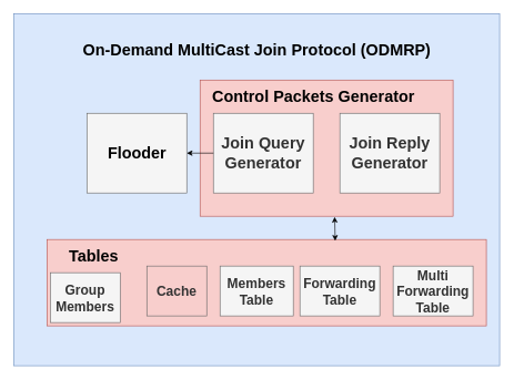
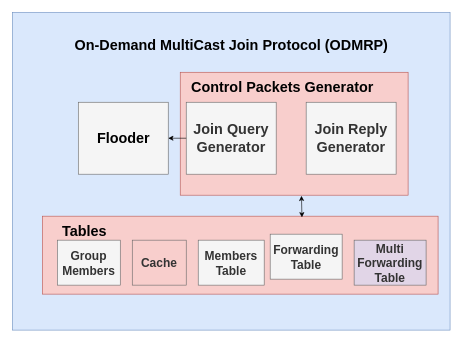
- <mxCell id="8" value="Join Query Generator" style="rounded=0;whiteSpace=wrap;html=1;fillColor=#f5f5f5;strokeColor=#666666;fontColor=#333333;fontSize=24;fontStyle=1" parent="1" vertex="1"><mxGeometry x="320" y="170" width="150" height="120" as="geometry" /></mxCell>
+ <mxCell id="8" value="Join Query Generator" style="rounded=0;whiteSpace=wrap;html=1;fillColor=#f5f5f5;strokeColor=#666666;fontColor=#333333;fontSize=24;fontStyle=1" parent="1" vertex="1"><mxGeometry x="310" y="170" width="150" height="120" as="geometry" /></mxCell>
- <mxCell id="16" value="&lt;font style=&quot;font-size: 20px&quot;&gt;&lt;b&gt;Forwarding Table&lt;br&gt;&lt;/b&gt;&lt;/font&gt;" style="rounded=0;whiteSpace=wrap;html=1;fillColor=#f5f5f5;strokeColor=#666666;fontColor=#333333;" parent="1" vertex="1"><mxGeometry x="450" y="400" width="120" height="75" as="geometry" /></mxCell>
+ <mxCell id="16" value="&lt;font style=&quot;font-size: 20px&quot;&gt;&lt;b&gt;Forwarding Table&lt;br&gt;&lt;/b&gt;&lt;/font&gt;" style="rounded=0;whiteSpace=wrap;html=1;fillColor=#f5f5f5;strokeColor=#666666;fontColor=#333333;" parent="1" vertex="1"><mxGeometry x="450" y="390" width="120" height="75" as="geometry" /></mxCell>
- <mxCell id="17" value="Multi Forwarding Table" style="rounded=0;whiteSpace=wrap;html=1;fillColor=#f5f5f5;strokeColor=#666666;fontColor=#333333;fontSize=20;fontStyle=1" parent="1" vertex="1"><mxGeometry x="590" y="400" width="120" height="75" as="geometry" /></mxCell>
+ <mxCell id="17" value="Multi Forwarding Table" style="rounded=0;whiteSpace=wrap;html=1;fillColor=#e1d5e7;strokeColor=#666666;fontColor=#333333;fontSize=20;fontStyle=1;" parent="1" vertex="1"><mxGeometry x="590" y="400" width="120" height="75" as="geometry" /></mxCell>
- <mxCell id="15" value="&lt;b style=&quot;font-size: 20px&quot;&gt;&lt;font style=&quot;font-size: 20px&quot;&gt;Group Members&lt;br style=&quot;font-size: 20px&quot;&gt;&lt;/font&gt;&lt;/b&gt;" style="rounded=0;whiteSpace=wrap;html=1;fillColor=#f5f5f5;strokeColor=#666666;fontColor=#333333;fontSize=20;" parent="1" vertex="1"><mxGeometry x="75" y="410" width="105" height="75" as="geometry" /></mxCell>
+ <mxCell id="15" value="&lt;b style=&quot;font-size: 20px&quot;&gt;&lt;font style=&quot;font-size: 20px&quot;&gt;Group Members&lt;br style=&quot;font-size: 20px&quot;&gt;&lt;/font&gt;&lt;/b&gt;" style="rounded=0;whiteSpace=wrap;html=1;fillColor=#f5f5f5;strokeColor=#666666;fontColor=#333333;fontSize=20;" parent="1" vertex="1"><mxGeometry x="95" y="400" width="105" height="75" as="geometry" /></mxCell>
